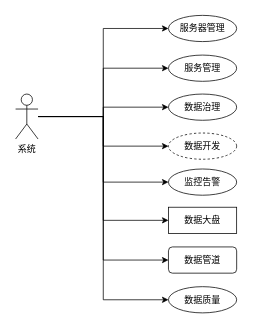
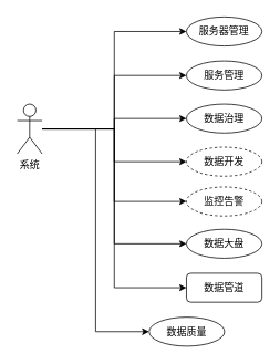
- <mxCell id="6" value="监控告警" style="ellipse;whiteSpace=wrap;html=1;" vertex="1" parent="1"><mxGeometry x="224" y="225" width="91" height="35" as="geometry" /></mxCell>
+ <mxCell id="6" value="监控告警" style="ellipse;whiteSpace=wrap;html=1;dashed=1;" vertex="1" parent="1"><mxGeometry x="224" y="225" width="91" height="35" as="geometry" /></mxCell>
- <mxCell id="7" value="数据大盘" style="whiteSpace=wrap;html=1;rounded=0;" vertex="1" parent="1"><mxGeometry x="224" y="276" width="91" height="35" as="geometry" /></mxCell>
+ <mxCell id="7" value="数据大盘" style="ellipse;whiteSpace=wrap;html=1;" vertex="1" parent="1"><mxGeometry x="224" y="276" width="91" height="35" as="geometry" /></mxCell>
- <mxCell id="18" value="数据质量" style="ellipse;whiteSpace=wrap;html=1;" vertex="1" parent="1"><mxGeometry x="224" y="382" width="91" height="35" as="geometry" /></mxCell>
+ <mxCell id="18" value="数据质量" style="ellipse;whiteSpace=wrap;html=1;" vertex="1" parent="1"><mxGeometry x="179" y="382" width="91" height="35" as="geometry" /></mxCell>
